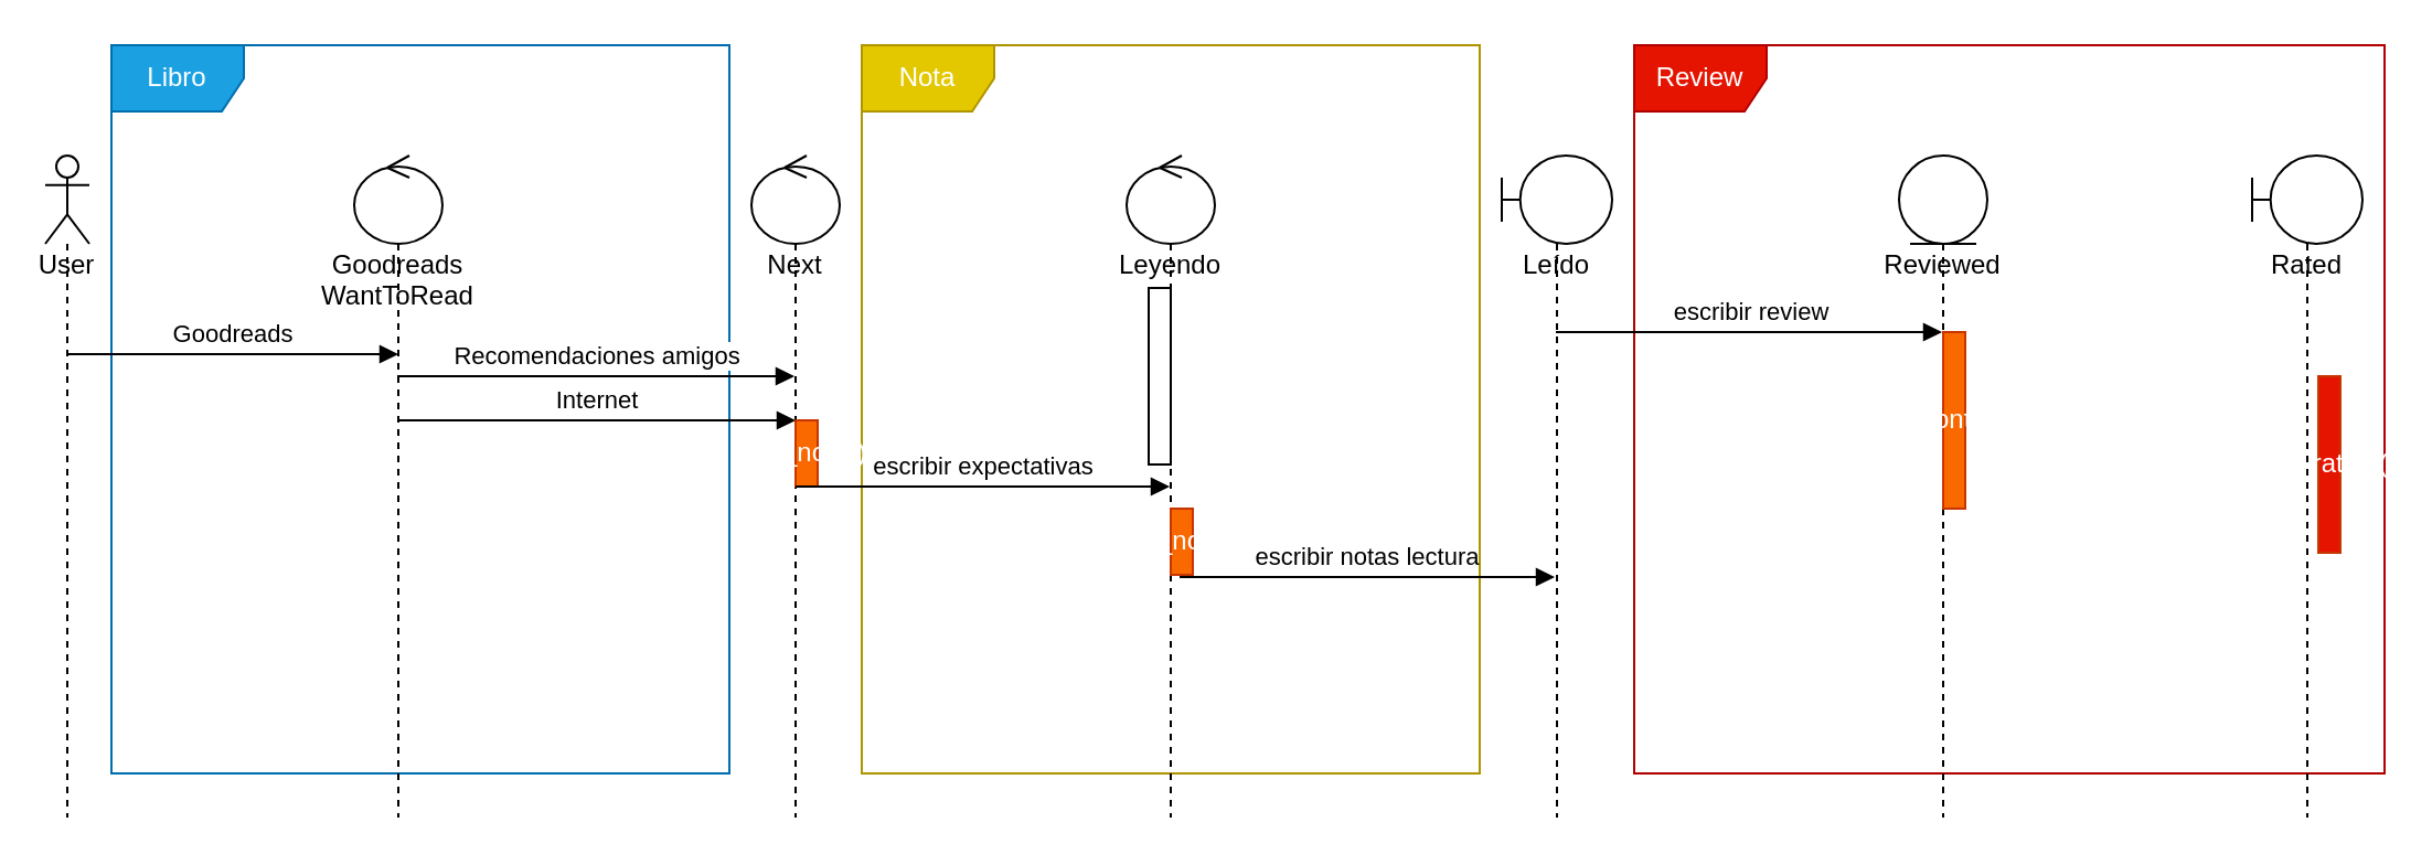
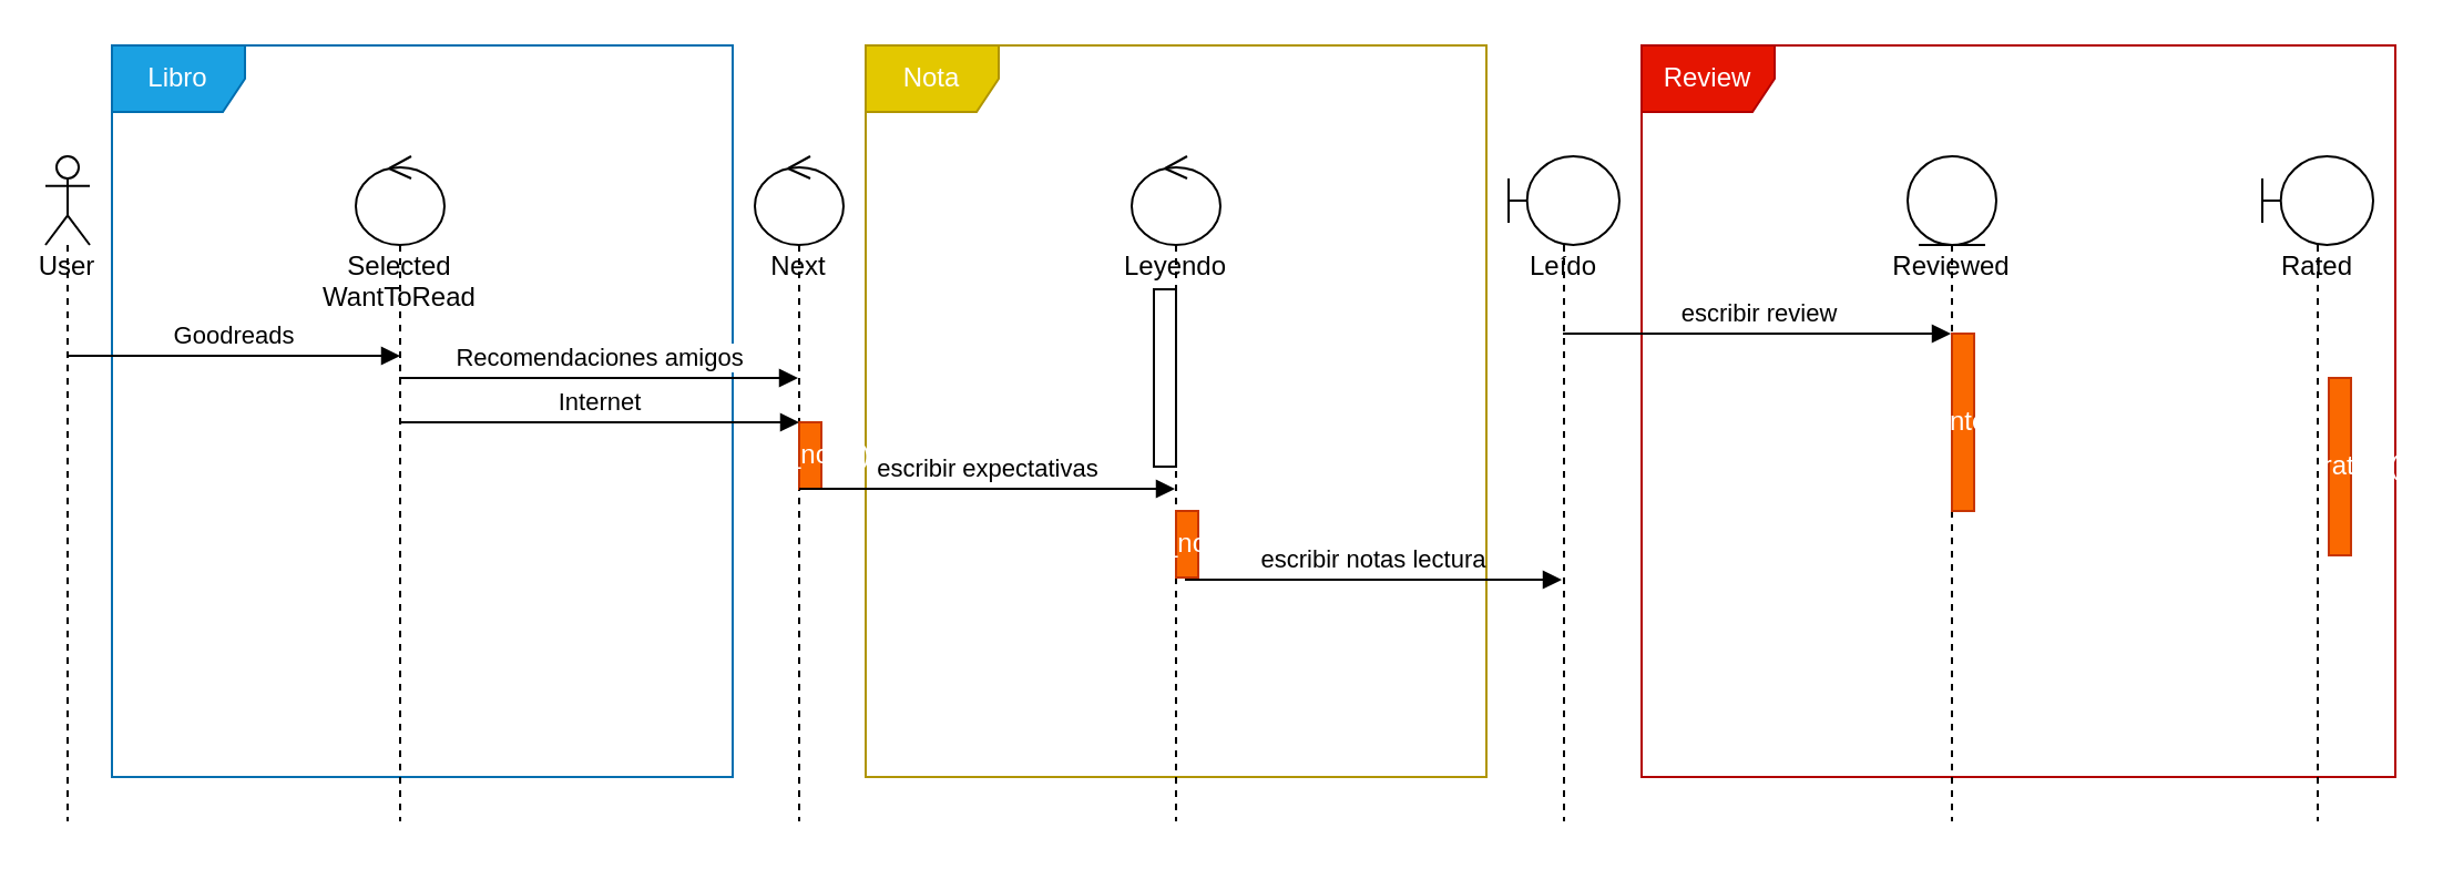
- <mxCell id="6" value="Goodreads&lt;br&gt;WantToRead" style="shape=umlLifeline;participant=umlControl;perimeter=lifelinePerimeter;whiteSpace=wrap;html=1;container=1;collapsible=0;recursiveResize=0;verticalAlign=top;spacingTop=36;outlineConnect=0;" vertex="1" parent="1"><mxGeometry x="160" y="70" width="40" height="300" as="geometry" /></mxCell>
+ <mxCell id="6" value="Selected&lt;br&gt;WantToRead" style="shape=umlLifeline;participant=umlControl;perimeter=lifelinePerimeter;whiteSpace=wrap;html=1;container=1;collapsible=0;recursiveResize=0;verticalAlign=top;spacingTop=36;outlineConnect=0;" vertex="1" parent="1"><mxGeometry x="160" y="70" width="40" height="300" as="geometry" /></mxCell>
- <mxCell id="13" value="nota_contenido()" style="html=1;points=[];perimeter=orthogonalPerimeter;fillColor=#fa6800;strokeColor=#C73500;fontColor=#ffffff;" vertex="1" parent="12"><mxGeometry x="20" y="80" width="10" height="80" as="geometry" /></mxCell>
+ <mxCell id="13" value="set_contenido()" style="html=1;points=[];perimeter=orthogonalPerimeter;fillColor=#fa6800;strokeColor=#C73500;fontColor=#ffffff;" vertex="1" parent="12"><mxGeometry x="20" y="80" width="10" height="80" as="geometry" /></mxCell>
- <mxCell id="22" value="set_rating()" style="html=1;points=[];perimeter=orthogonalPerimeter;fillColor=#e51400;strokeColor=#C73500;fontColor=#ffffff;" vertex="1" parent="1"><mxGeometry x="1050" y="170" width="10" height="80" as="geometry" /></mxCell>
+ <mxCell id="22" value="set_rating()" style="html=1;points=[];perimeter=orthogonalPerimeter;fillColor=#fa6800;strokeColor=#C73500;fontColor=#ffffff;" vertex="1" parent="1"><mxGeometry x="1050" y="170" width="10" height="80" as="geometry" /></mxCell>
